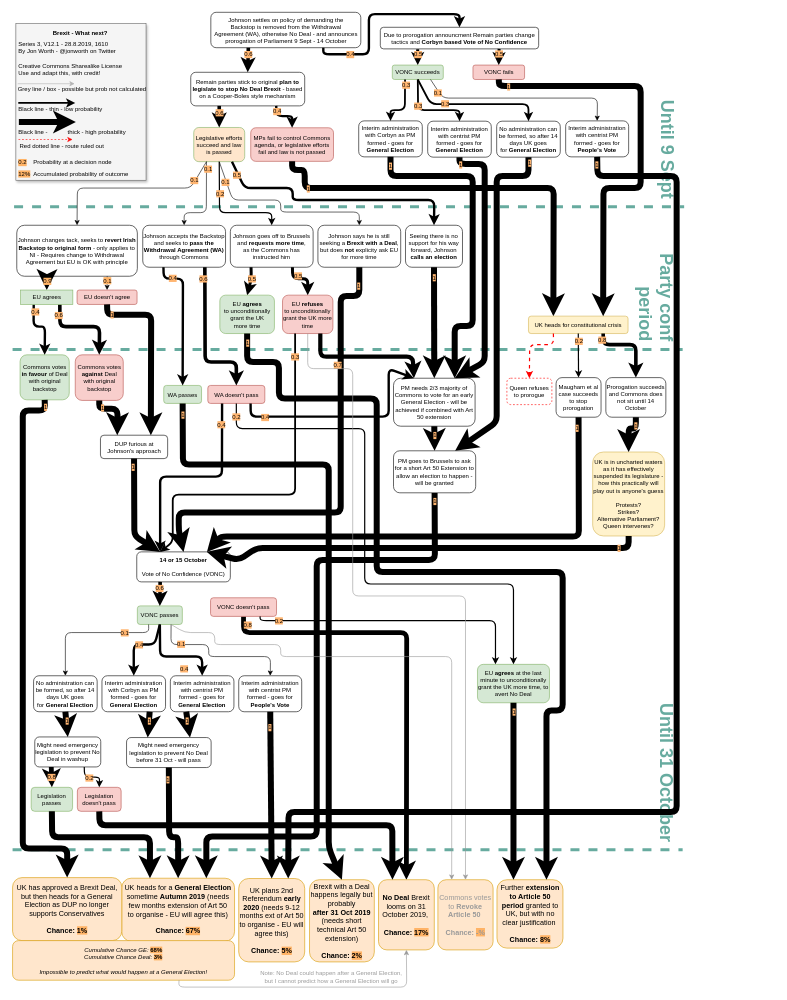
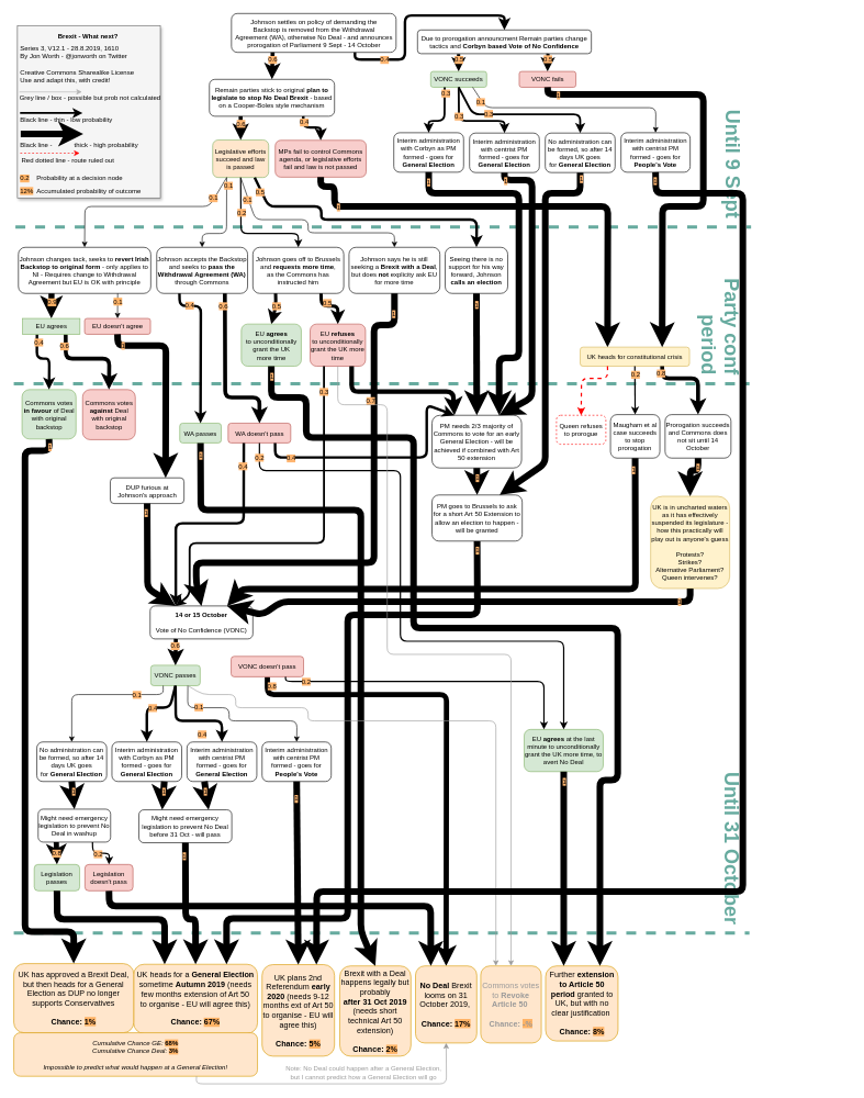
- <mxCell id="16" value="Johnson changes tack, seeks to &lt;b style=&quot;font-size: 10px&quot;&gt;revert Irish Backstop to original form&lt;/b&gt; - only applies to NI - Requires change to Withdrawal Agreement but EU is OK with principle" style="rounded=1;whiteSpace=wrap;html=1;fontSize=10;" parent="1" vertex="1"><mxGeometry x="27" y="375" width="201" height="85" as="geometry" /></mxCell>
+ <mxCell id="16" value="Johnson changes tack, seeks to &lt;b style=&quot;font-size: 10px&quot;&gt;revert Irish Backstop to original form&lt;/b&gt; - only applies to NI - Requires change to Withdrawal Agreement but EU is OK with principle" style="rounded=1;whiteSpace=wrap;html=1;fontSize=10;" parent="1" vertex="1"><mxGeometry x="27" y="375" width="201" height="70" as="geometry" /></mxCell>
- <mxCell id="32" value="" style="endArrow=classic;html=1;strokeColor=#000000;strokeWidth=10;entryX=0.25;entryY=0;entryDx=0;entryDy=0;exitX=0.5;exitY=1;exitDx=0;exitDy=0;fontSize=10;" parent="1" source="26" target="22" edge="1"><mxGeometry width="50" height="50" relative="1" as="geometry"><mxPoint x="292" y="353" as="sourcePoint" /><mxPoint x="322.5" y="712.5" as="targetPoint" /><Array as="points"><mxPoint x="164.5" y="681" /><mxPoint x="195" y="681" /></Array></mxGeometry></mxCell>
- <mxCell id="33" value="1" style="text;html=1;resizable=0;points=[];align=center;verticalAlign=middle;labelBackgroundColor=#FFB570;fontSize=10;" parent="32" vertex="1" connectable="0"><mxGeometry x="-0.576" y="3" relative="1" as="geometry"><mxPoint as="offset" /></mxGeometry></mxCell>
